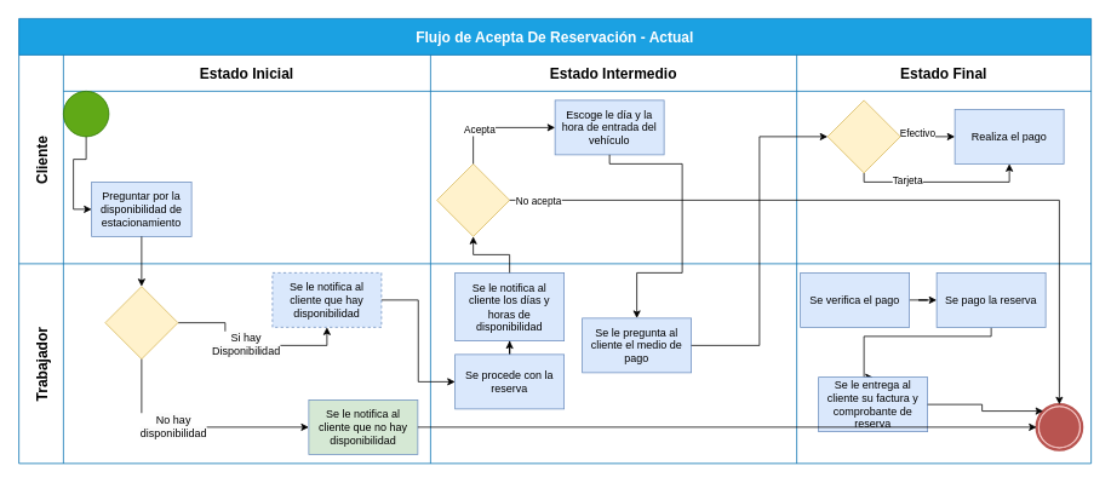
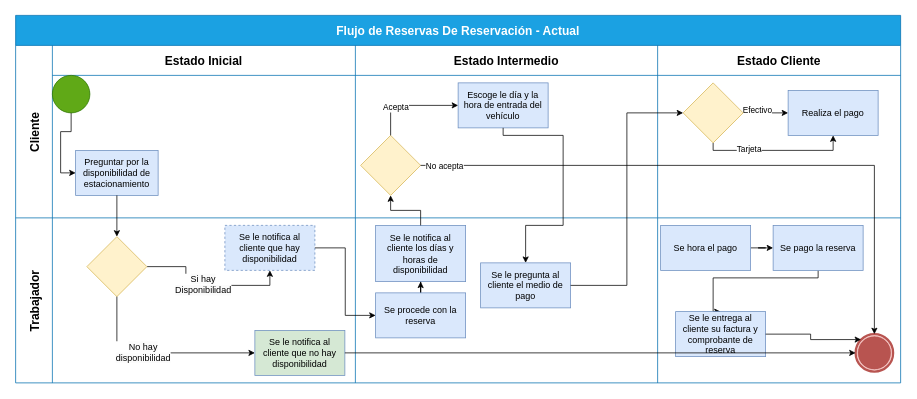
- <mxCell id="2" value="Flujo de Acepta De Reservación - Actual" style="shape=table;childLayout=tableLayout;startSize=40;collapsible=0;recursiveResize=0;expand=0;fontSize=16;fontStyle=1;fillColor=#1ba1e2;fontColor=#ffffff;strokeColor=#006EAF;" parent="1" vertex="1"><mxGeometry x="20" y="20" width="1180.0" height="490" as="geometry" /></mxCell>
+ <mxCell id="2" value="Flujo de Reservas De Reservación - Actual" style="shape=table;childLayout=tableLayout;startSize=40;collapsible=0;recursiveResize=0;expand=0;fontSize=16;fontStyle=1;fillColor=#1ba1e2;fontColor=#ffffff;strokeColor=#006EAF;" parent="1" vertex="1"><mxGeometry x="20" y="20" width="1180.0" height="490" as="geometry" /></mxCell>
- <mxCell id="10" value="Estado Final" style="swimlane;swimlaneHead=0;swimlaneBody=0;fontStyle=1;strokeColor=inherit;connectable=0;fillColor=none;startSize=40;collapsible=0;recursiveResize=0;expand=0;fontSize=16;" parent="3" vertex="1"><mxGeometry x="856" width="324" height="230" as="geometry"><mxRectangle width="324" height="230" as="alternateBounds" /></mxGeometry></mxCell>
+ <mxCell id="10" value="Estado Cliente" style="swimlane;swimlaneHead=0;swimlaneBody=0;fontStyle=1;strokeColor=inherit;connectable=0;fillColor=none;startSize=40;collapsible=0;recursiveResize=0;expand=0;fontSize=16;" parent="3" vertex="1"><mxGeometry x="856" width="324" height="230" as="geometry"><mxRectangle width="324" height="230" as="alternateBounds" /></mxGeometry></mxCell>
- <mxCell id="37" value="Se verifica el pago" style="rounded=0;whiteSpace=wrap;html=1;fillColor=#dae8fc;strokeColor=#6c8ebf;" parent="34" vertex="1"><mxGeometry x="4" y="10" width="120" height="60" as="geometry" /></mxCell>
+ <mxCell id="37" value="Se hora el pago" style="rounded=0;whiteSpace=wrap;html=1;fillColor=#dae8fc;strokeColor=#6c8ebf;" parent="34" vertex="1"><mxGeometry x="4" y="10" width="120" height="60" as="geometry" /></mxCell>
